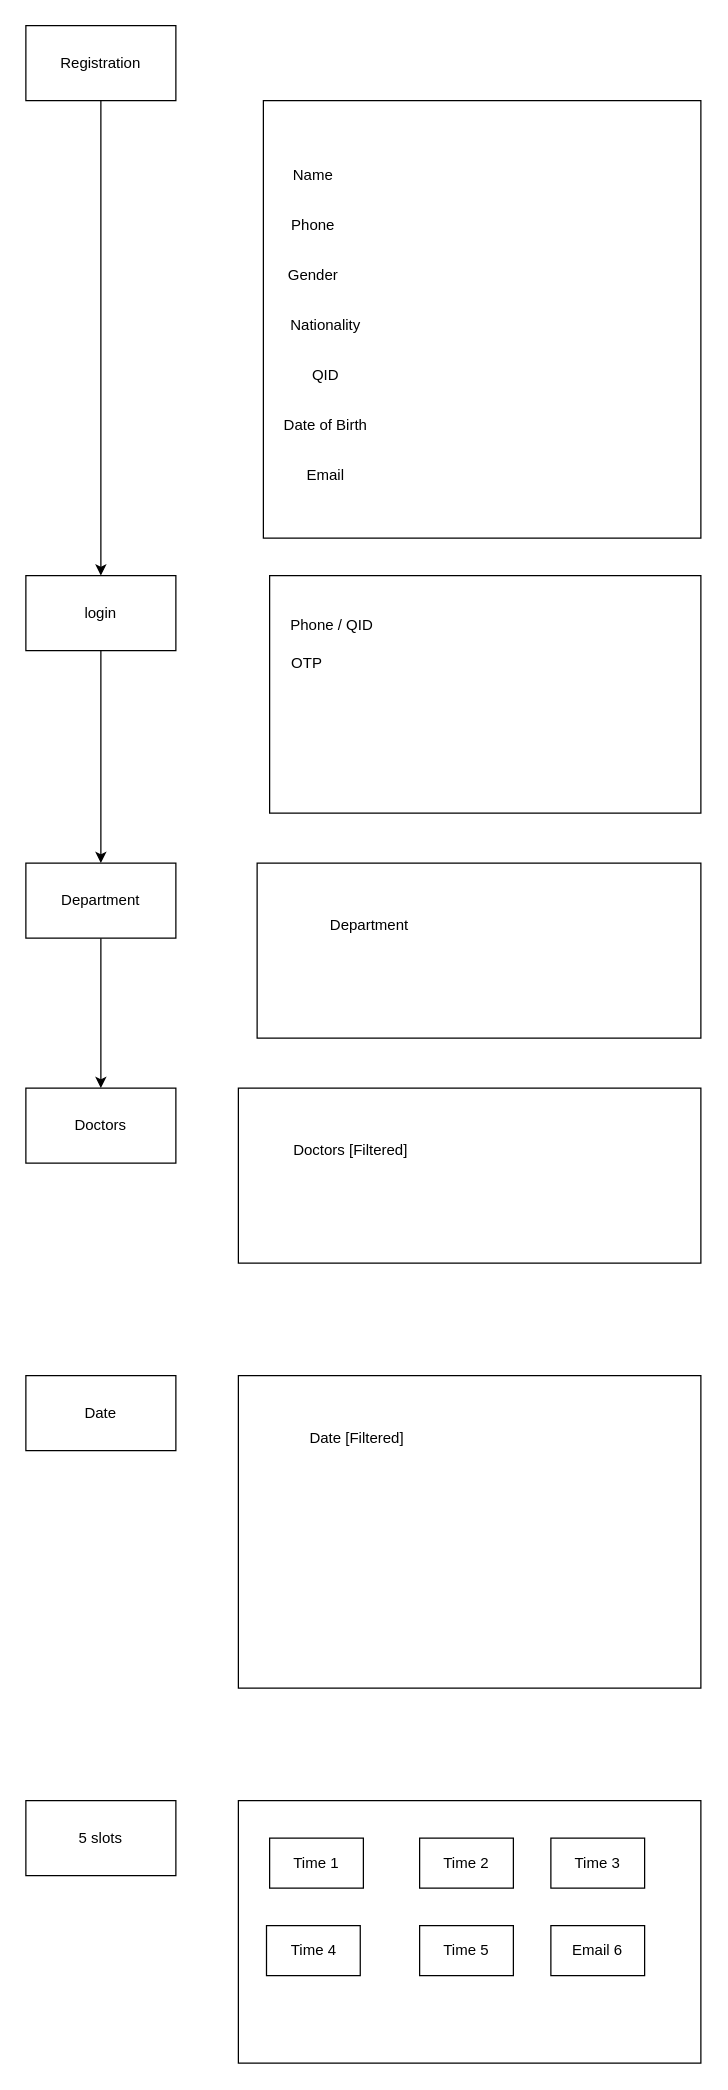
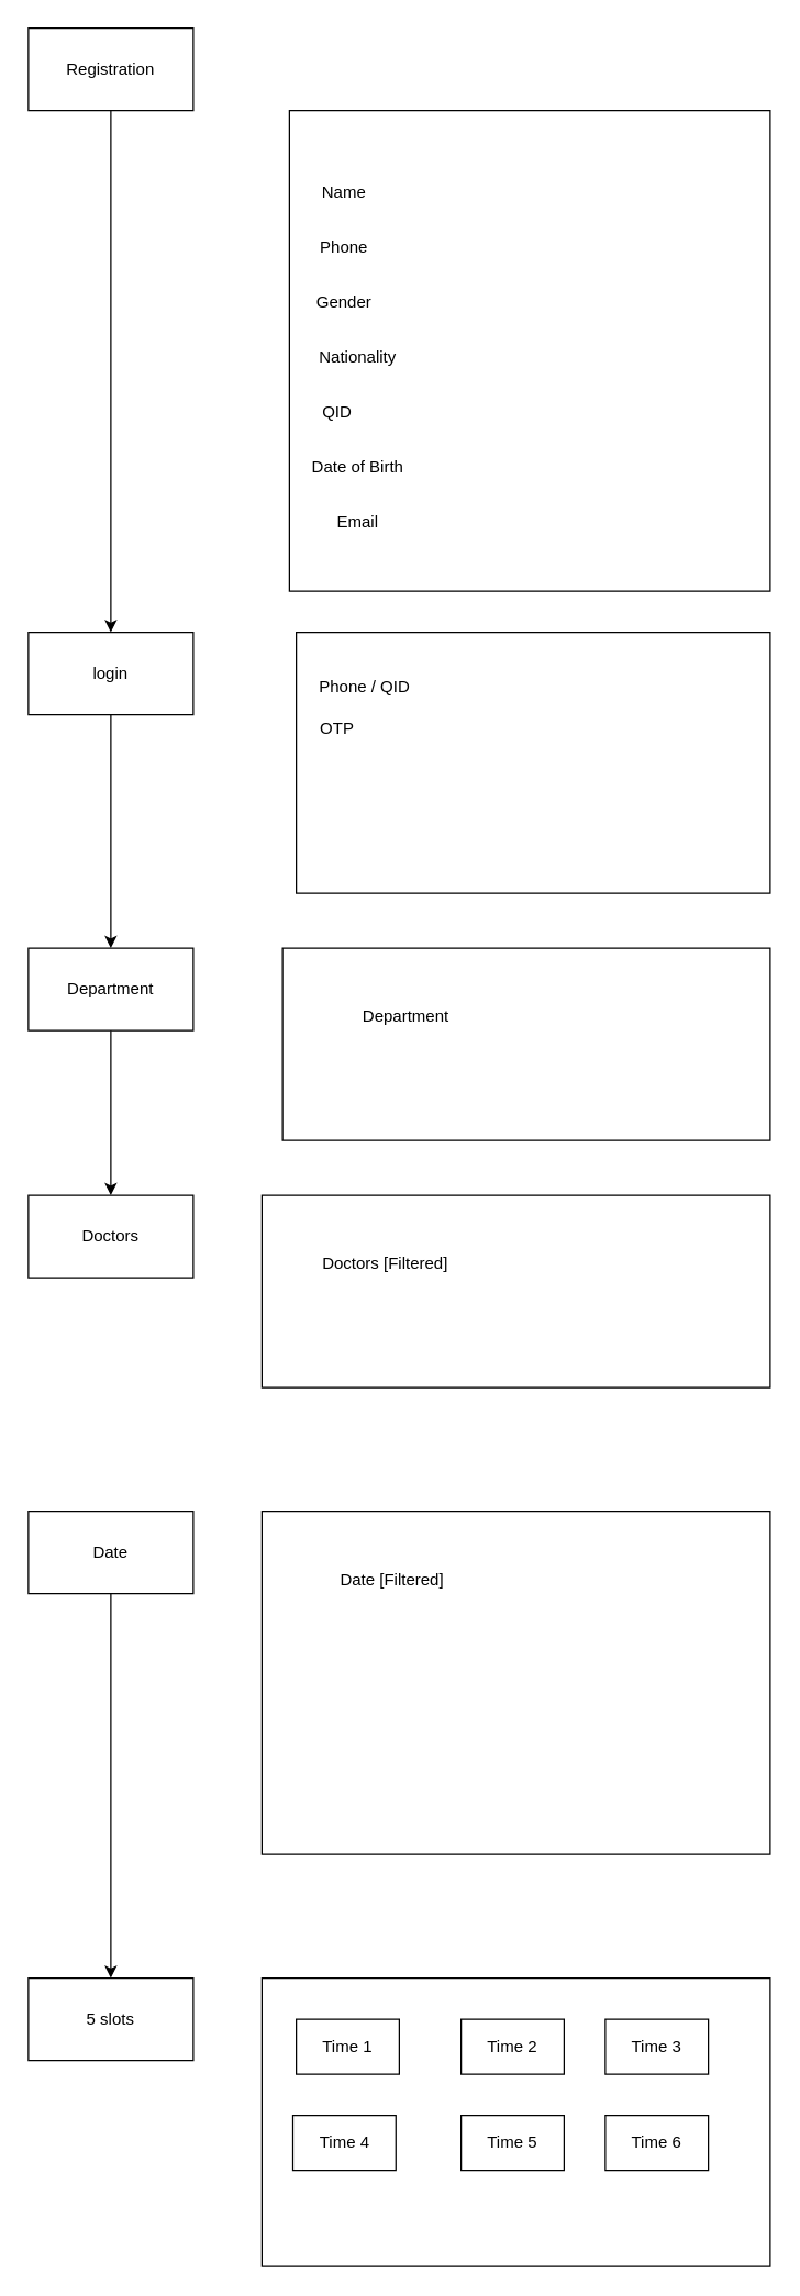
- <mxCell id="17" value="QID" style="text;html=1;strokeColor=none;fillColor=none;align=center;verticalAlign=middle;whiteSpace=wrap;rounded=0;" vertex="1" parent="1"><mxGeometry x="240" y="290" width="40" height="20" as="geometry" /></mxCell>
+ <mxCell id="17" value="QID" style="text;html=1;strokeColor=none;fillColor=none;align=center;verticalAlign=middle;whiteSpace=wrap;rounded=0;" vertex="1" parent="1"><mxGeometry x="225" y="290" width="40" height="20" as="geometry" /></mxCell>
+ <mxCell id="9" value="" style="edgeStyle=orthogonalEdgeStyle;rounded=0;orthogonalLoop=1;jettySize=auto;html=1;" edge="1" parent="1" source="10" target="11"><mxGeometry relative="1" as="geometry" /></mxCell>
- <mxCell id="35" value="Email 6" style="rounded=0;whiteSpace=wrap;html=1;" vertex="1" parent="1"><mxGeometry x="440" y="1540" width="75" height="40" as="geometry" /></mxCell>
+ <mxCell id="35" value="Time 6" style="rounded=0;whiteSpace=wrap;html=1;" vertex="1" parent="1"><mxGeometry x="440" y="1540" width="75" height="40" as="geometry" /></mxCell>
